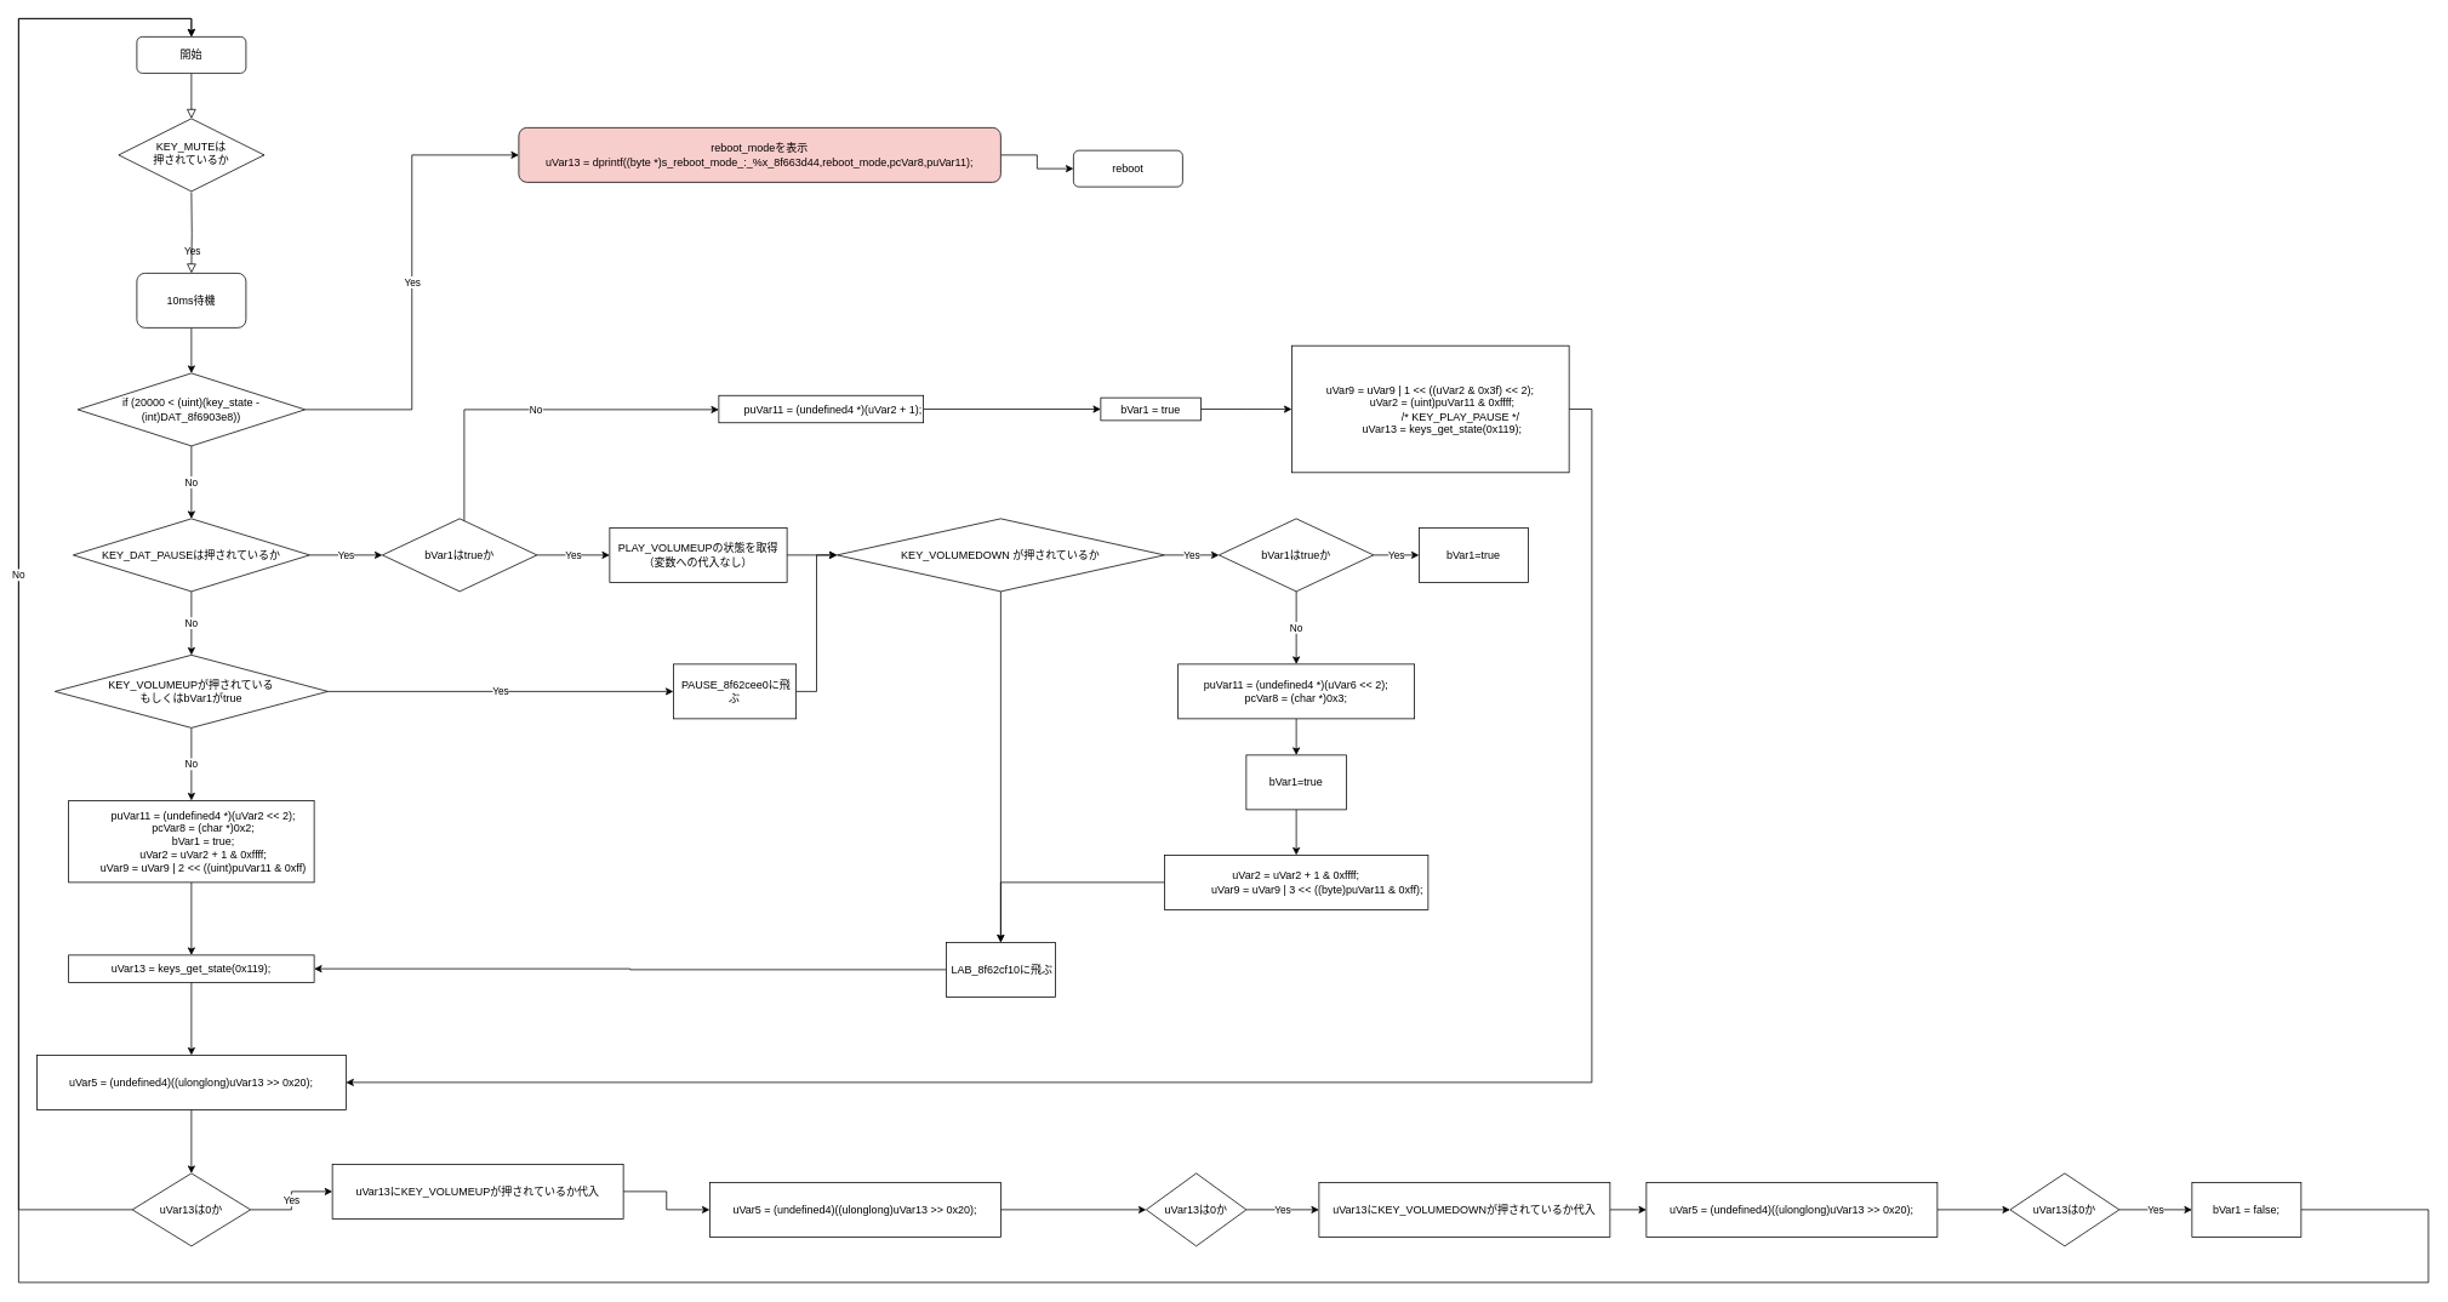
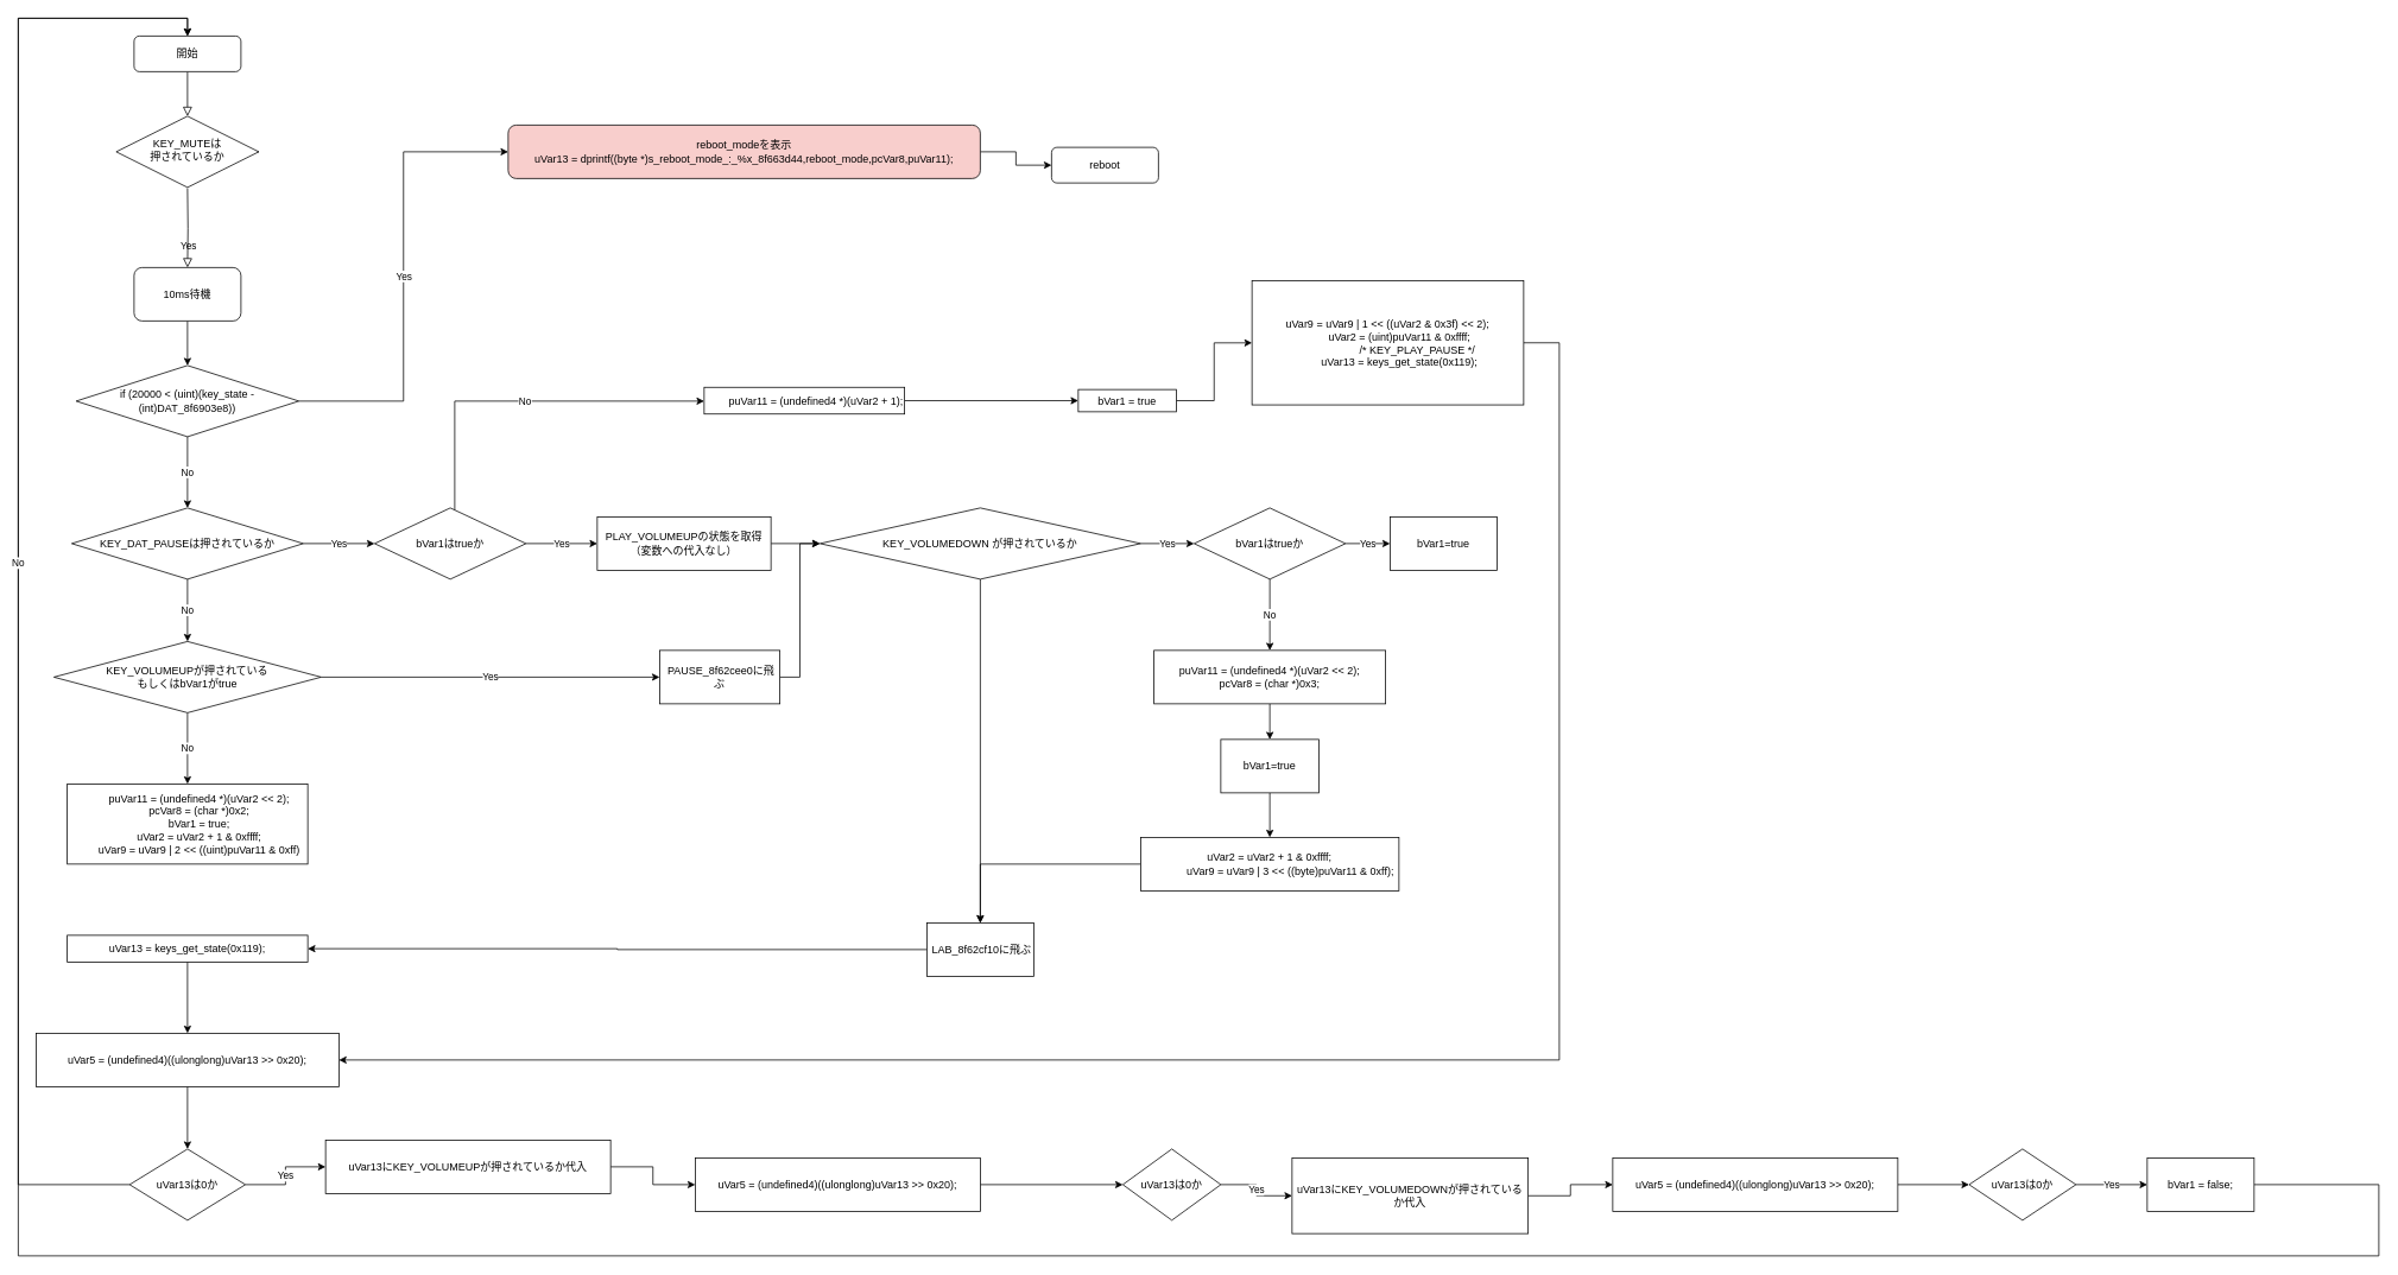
- <mxCell id="52" value="&lt;div style=&quot;border-color: var(--border-color);&quot;&gt;uVar9 = uVar9 | 1 &amp;lt;&amp;lt; ((uVar2 &amp;amp; 0x3f) &amp;lt;&amp;lt; 2);&lt;/div&gt;&lt;div style=&quot;border-color: var(--border-color);&quot;&gt;&amp;nbsp; &amp;nbsp; &amp;nbsp; &amp;nbsp; uVar2 = (uint)puVar11 &amp;amp; 0xffff;&lt;/div&gt;&lt;div style=&quot;border-color: var(--border-color);&quot;&gt;&amp;nbsp; &amp;nbsp; &amp;nbsp; &amp;nbsp; &amp;nbsp; &amp;nbsp; &amp;nbsp; &amp;nbsp; &amp;nbsp; &amp;nbsp; /* KEY_PLAY_PAUSE */&lt;/div&gt;&lt;div style=&quot;border-color: var(--border-color);&quot;&gt;&amp;nbsp; &amp;nbsp; &amp;nbsp; &amp;nbsp; uVar13 = keys_get_state(0x119);&lt;/div&gt;" style="whiteSpace=wrap;html=1;" vertex="1" parent="1"><mxGeometry x="1420" y="379.75" width="305" height="139.5" as="geometry" /></mxCell>
+ <mxCell id="52" value="&lt;div style=&quot;border-color: var(--border-color);&quot;&gt;uVar9 = uVar9 | 1 &amp;lt;&amp;lt; ((uVar2 &amp;amp; 0x3f) &amp;lt;&amp;lt; 2);&lt;/div&gt;&lt;div style=&quot;border-color: var(--border-color);&quot;&gt;&amp;nbsp; &amp;nbsp; &amp;nbsp; &amp;nbsp; uVar2 = (uint)puVar11 &amp;amp; 0xffff;&lt;/div&gt;&lt;div style=&quot;border-color: var(--border-color);&quot;&gt;&amp;nbsp; &amp;nbsp; &amp;nbsp; &amp;nbsp; &amp;nbsp; &amp;nbsp; &amp;nbsp; &amp;nbsp; &amp;nbsp; &amp;nbsp; /* KEY_PLAY_PAUSE */&lt;/div&gt;&lt;div style=&quot;border-color: var(--border-color);&quot;&gt;&amp;nbsp; &amp;nbsp; &amp;nbsp; &amp;nbsp; uVar13 = keys_get_state(0x119);&lt;/div&gt;" style="whiteSpace=wrap;html=1;" vertex="1" parent="1"><mxGeometry x="1405" y="314.75" width="305" height="139.5" as="geometry" /></mxCell>
- <mxCell id="40" value="&lt;div&gt;puVar11 = (undefined4 *)(uVar6 &amp;lt;&amp;lt; 2);&lt;/div&gt;&lt;div&gt;pcVar8 = (char *)0x3;&lt;/div&gt;" style="whiteSpace=wrap;html=1;" vertex="1" parent="1"><mxGeometry x="1295" y="730" width="260" height="60" as="geometry" /></mxCell>
+ <mxCell id="40" value="&lt;div&gt;puVar11 = (undefined4 *)(uVar2 &amp;lt;&amp;lt; 2);&lt;/div&gt;&lt;div&gt;pcVar8 = (char *)0x3;&lt;/div&gt;" style="whiteSpace=wrap;html=1;" vertex="1" parent="1"><mxGeometry x="1295" y="730" width="260" height="60" as="geometry" /></mxCell>
- <mxCell id="21" value="" style="edgeStyle=orthogonalEdgeStyle;rounded=0;orthogonalLoop=1;jettySize=auto;html=1;" edge="1" parent="1" source="22" target="26"><mxGeometry relative="1" as="geometry" /></mxCell>
- <mxCell id="64" value="&lt;div&gt;&lt;span style=&quot;background-color: initial;&quot;&gt;uVar13にKEY_VOLUMEDOWNが押されているか代入&lt;/span&gt;&lt;br&gt;&lt;/div&gt;" style="whiteSpace=wrap;html=1;" vertex="1" parent="1"><mxGeometry x="1450" y="1300" width="320" height="60" as="geometry" /></mxCell>
+ <mxCell id="64" value="&lt;div&gt;&lt;span style=&quot;background-color: initial;&quot;&gt;uVar13にKEY_VOLUMEDOWNが押されているか代入&lt;/span&gt;&lt;br&gt;&lt;/div&gt;" style="whiteSpace=wrap;html=1;" vertex="1" parent="1"><mxGeometry x="1450" y="1300" width="265" height="85" as="geometry" /></mxCell>
